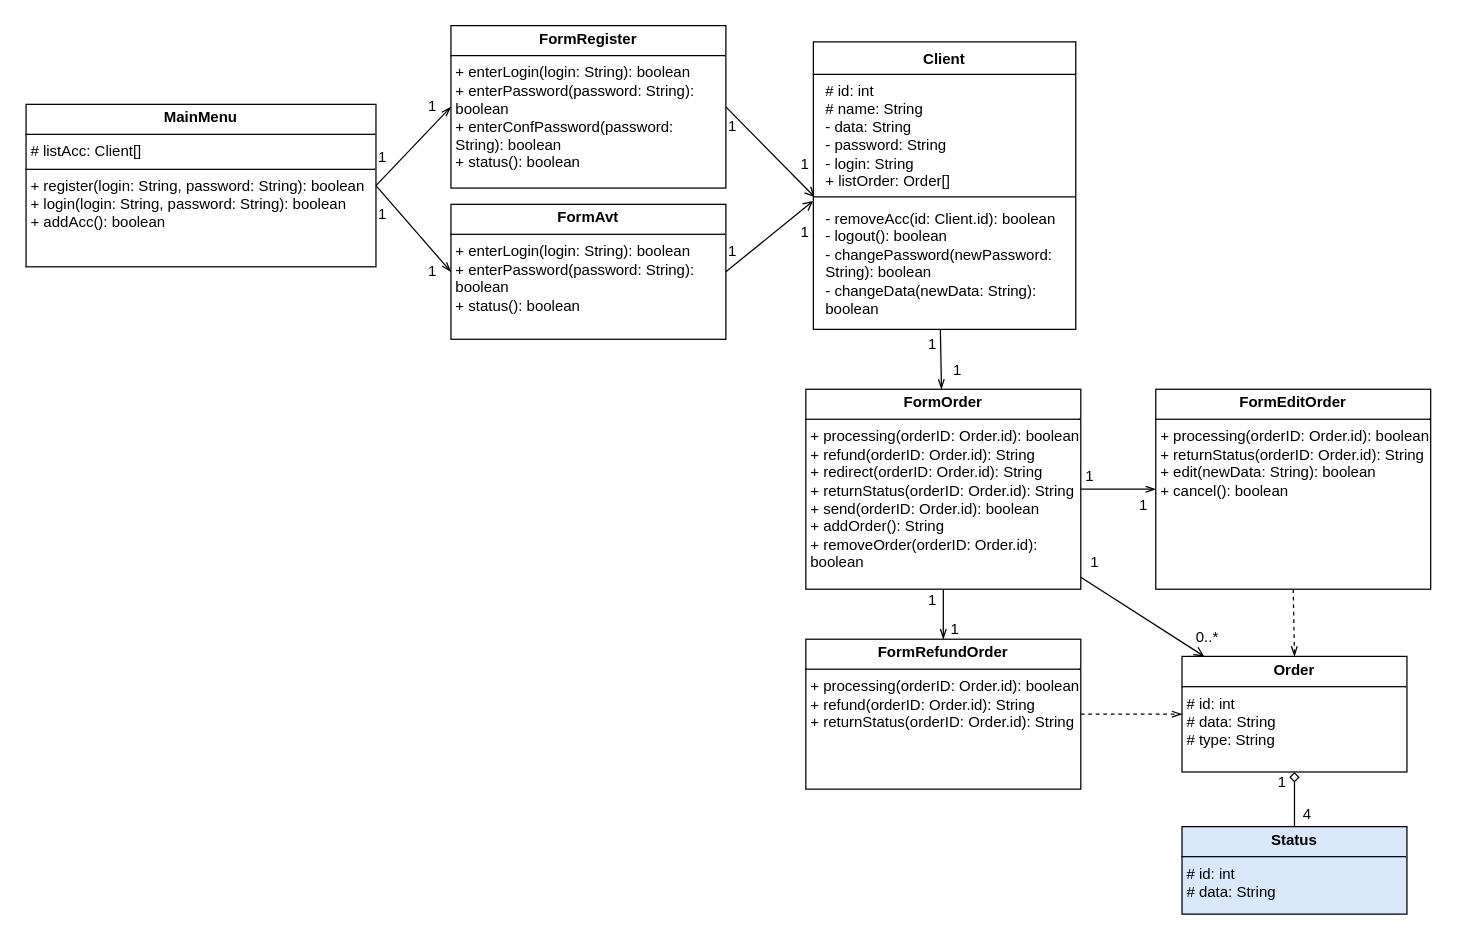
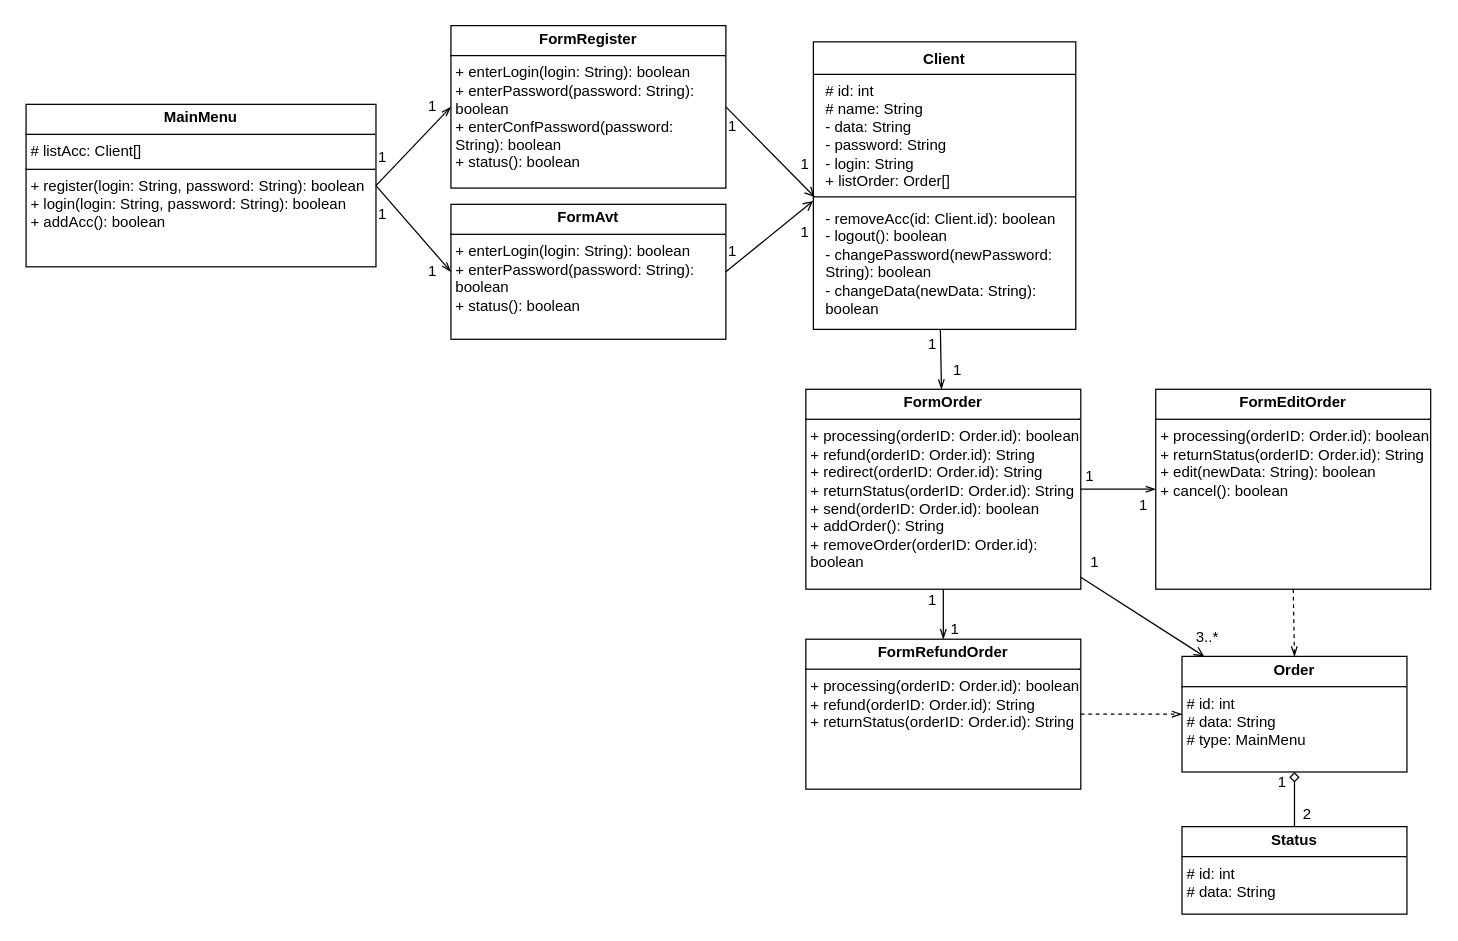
- <mxCell id="40" value="0..*" style="text;html=1;align=center;verticalAlign=middle;resizable=0;points=[];autosize=1;strokeColor=none;fillColor=none;" parent="1" vertex="1"><mxGeometry x="945" y="495" width="40" height="30" as="geometry" /></mxCell>
+ <mxCell id="40" value="3..*" style="text;html=1;align=center;verticalAlign=middle;resizable=0;points=[];autosize=1;strokeColor=none;fillColor=none;" parent="1" vertex="1"><mxGeometry x="945" y="495" width="40" height="30" as="geometry" /></mxCell>
- <mxCell id="2" value="&lt;p style=&quot;margin:0px;margin-top:4px;text-align:center;&quot;&gt;&lt;b&gt;Order&lt;/b&gt;&lt;/p&gt;&lt;hr size=&quot;1&quot; style=&quot;border-style:solid;&quot;&gt;&lt;p style=&quot;margin:0px;margin-left:4px;&quot;&gt;# id: int&lt;/p&gt;&lt;p style=&quot;margin:0px;margin-left:4px;&quot;&gt;# data:&amp;nbsp;&lt;span style=&quot;background-color: initial;&quot;&gt;String&lt;/span&gt;&lt;/p&gt;&lt;p style=&quot;margin:0px;margin-left:4px;&quot;&gt;# type:&amp;nbsp;&lt;span style=&quot;background-color: initial;&quot;&gt;String&lt;/span&gt;&lt;/p&gt;&lt;p style=&quot;margin:0px;margin-left:4px;&quot;&gt;&lt;br&gt;&lt;/p&gt;&lt;hr size=&quot;1&quot; style=&quot;border-style:solid;&quot;&gt;&lt;p style=&quot;margin:0px;margin-left:4px;&quot;&gt;&lt;br&gt;&lt;/p&gt;" style="verticalAlign=top;align=left;overflow=fill;html=1;whiteSpace=wrap;" parent="1" vertex="1"><mxGeometry x="945" y="524.75" width="180" height="92.5" as="geometry" /></mxCell>
+ <mxCell id="2" value="&lt;p style=&quot;margin:0px;margin-top:4px;text-align:center;&quot;&gt;&lt;b&gt;Order&lt;/b&gt;&lt;/p&gt;&lt;hr size=&quot;1&quot; style=&quot;border-style:solid;&quot;&gt;&lt;p style=&quot;margin:0px;margin-left:4px;&quot;&gt;# id: int&lt;/p&gt;&lt;p style=&quot;margin:0px;margin-left:4px;&quot;&gt;# data:&amp;nbsp;&lt;span style=&quot;background-color: initial;&quot;&gt;String&lt;/span&gt;&lt;/p&gt;&lt;p style=&quot;margin:0px;margin-left:4px;&quot;&gt;# type:&amp;nbsp;&lt;span style=&quot;background-color: initial;&quot;&gt;MainMenu&lt;/span&gt;&lt;/p&gt;&lt;p style=&quot;margin:0px;margin-left:4px;&quot;&gt;&lt;br&gt;&lt;/p&gt;&lt;hr size=&quot;1&quot; style=&quot;border-style:solid;&quot;&gt;&lt;p style=&quot;margin:0px;margin-left:4px;&quot;&gt;&lt;br&gt;&lt;/p&gt;" style="verticalAlign=top;align=left;overflow=fill;html=1;whiteSpace=wrap;" parent="1" vertex="1"><mxGeometry x="945" y="524.75" width="180" height="92.5" as="geometry" /></mxCell>
- <mxCell id="44" value="4" style="text;html=1;align=center;verticalAlign=middle;resizable=0;points=[];autosize=1;strokeColor=none;fillColor=none;" parent="1" vertex="1"><mxGeometry x="1030" y="636" width="30" height="30" as="geometry" /></mxCell>
+ <mxCell id="44" value="2" style="text;html=1;align=center;verticalAlign=middle;resizable=0;points=[];autosize=1;strokeColor=none;fillColor=none;" parent="1" vertex="1"><mxGeometry x="1030" y="636" width="30" height="30" as="geometry" /></mxCell>
- <mxCell id="38" value="&lt;p style=&quot;margin:0px;margin-top:4px;text-align:center;&quot;&gt;&lt;b&gt;Status&lt;/b&gt;&lt;/p&gt;&lt;hr size=&quot;1&quot; style=&quot;border-style:solid;&quot;&gt;&lt;p style=&quot;margin:0px;margin-left:4px;&quot;&gt;# id: int&lt;/p&gt;&lt;p style=&quot;margin:0px;margin-left:4px;&quot;&gt;# data:&amp;nbsp;&lt;span style=&quot;background-color: initial;&quot;&gt;String&lt;/span&gt;&lt;/p&gt;&lt;p style=&quot;margin:0px;margin-left:4px;&quot;&gt;&lt;br&gt;&lt;/p&gt;&lt;p style=&quot;margin:0px;margin-left:4px;&quot;&gt;&lt;br&gt;&lt;/p&gt;&lt;hr size=&quot;1&quot; style=&quot;border-style:solid;&quot;&gt;&lt;p style=&quot;margin:0px;margin-left:4px;&quot;&gt;&lt;br&gt;&lt;/p&gt;" style="verticalAlign=top;align=left;overflow=fill;html=1;whiteSpace=wrap;fillColor=#dae8fc;" parent="1" vertex="1"><mxGeometry x="945" y="661" width="180" height="70" as="geometry" /></mxCell>
+ <mxCell id="38" value="&lt;p style=&quot;margin:0px;margin-top:4px;text-align:center;&quot;&gt;&lt;b&gt;Status&lt;/b&gt;&lt;/p&gt;&lt;hr size=&quot;1&quot; style=&quot;border-style:solid;&quot;&gt;&lt;p style=&quot;margin:0px;margin-left:4px;&quot;&gt;# id: int&lt;/p&gt;&lt;p style=&quot;margin:0px;margin-left:4px;&quot;&gt;# data:&amp;nbsp;&lt;span style=&quot;background-color: initial;&quot;&gt;String&lt;/span&gt;&lt;/p&gt;&lt;p style=&quot;margin:0px;margin-left:4px;&quot;&gt;&lt;br&gt;&lt;/p&gt;&lt;p style=&quot;margin:0px;margin-left:4px;&quot;&gt;&lt;br&gt;&lt;/p&gt;&lt;hr size=&quot;1&quot; style=&quot;border-style:solid;&quot;&gt;&lt;p style=&quot;margin:0px;margin-left:4px;&quot;&gt;&lt;br&gt;&lt;/p&gt;" style="verticalAlign=top;align=left;overflow=fill;html=1;whiteSpace=wrap;" parent="1" vertex="1"><mxGeometry x="945" y="661" width="180" height="70" as="geometry" /></mxCell>
